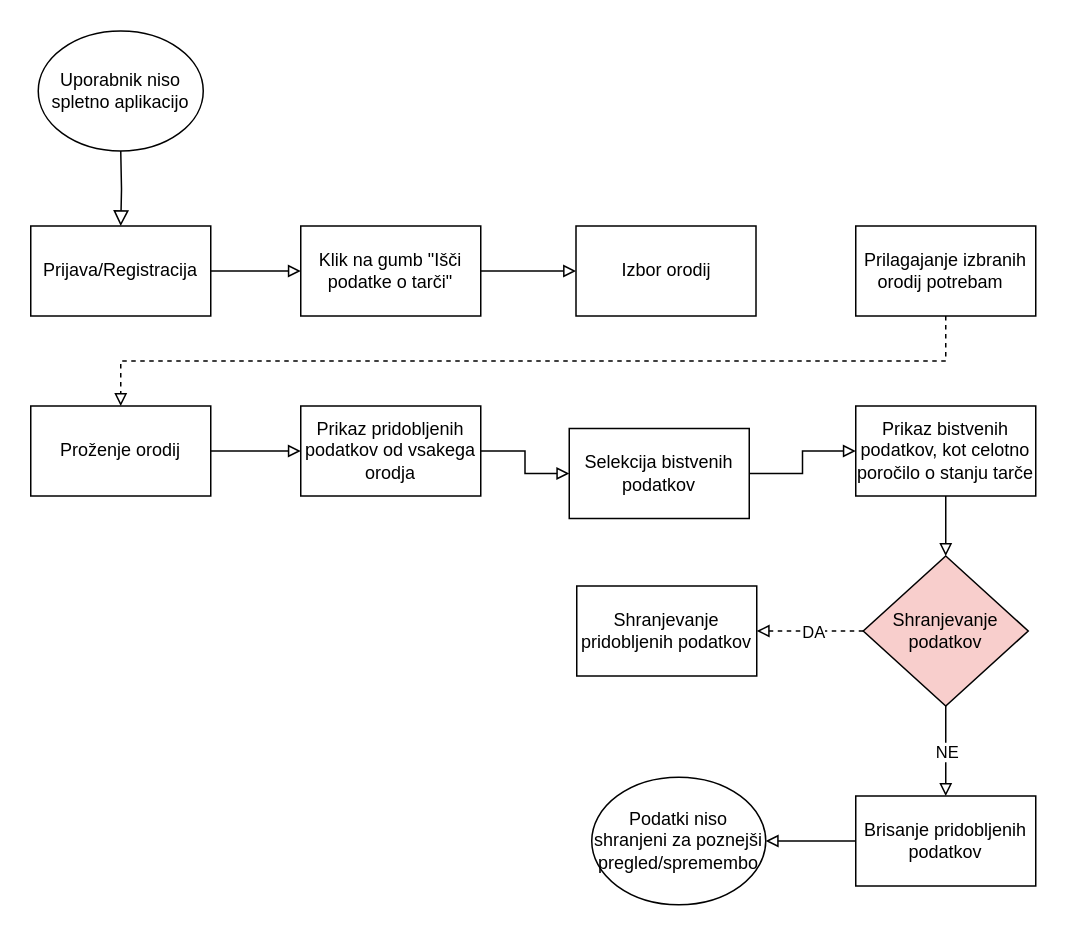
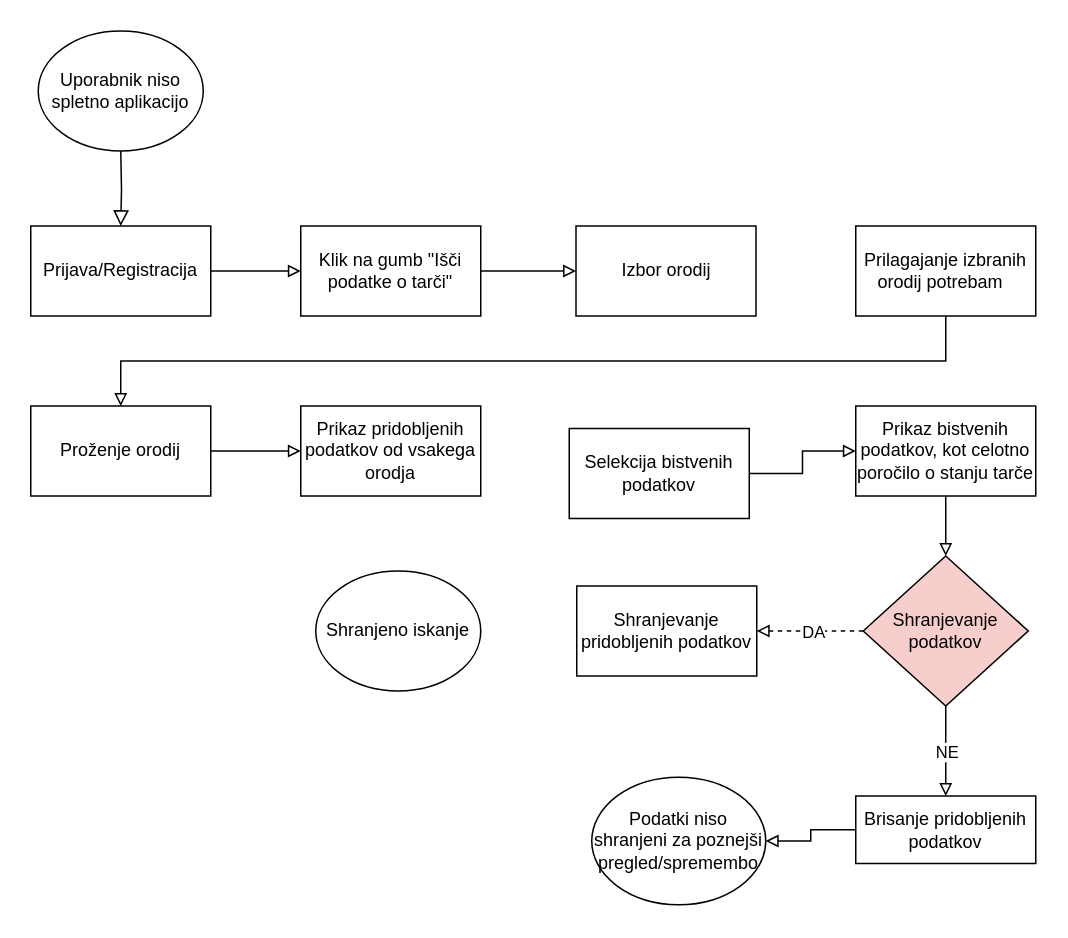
- <mxCell id="9" value="" style="edgeStyle=orthogonalEdgeStyle;rounded=0;orthogonalLoop=1;jettySize=auto;html=1;endArrow=block;endFill=0;dashed=1;" edge="1" parent="1" source="10" target="12"><mxGeometry relative="1" as="geometry"><Array as="points"><mxPoint x="630" y="240" /><mxPoint x="80" y="240" /></Array></mxGeometry></mxCell>
+ <mxCell id="9" value="" style="edgeStyle=orthogonalEdgeStyle;rounded=0;orthogonalLoop=1;jettySize=auto;html=1;endArrow=block;endFill=0;" edge="1" parent="1" source="10" target="12"><mxGeometry relative="1" as="geometry"><Array as="points"><mxPoint x="630" y="240" /><mxPoint x="80" y="240" /></Array></mxGeometry></mxCell>
- <mxCell id="13" value="" style="edgeStyle=orthogonalEdgeStyle;rounded=0;orthogonalLoop=1;jettySize=auto;html=1;endArrow=block;endFill=0;" edge="1" parent="1" source="14" target="16"><mxGeometry relative="1" as="geometry" /></mxCell>
+ <mxCell id="27" value="Shranjeno iskanje" style="ellipse;whiteSpace=wrap;html=1;" vertex="1" parent="1"><mxGeometry x="210" y="380" width="110" height="80" as="geometry" /></mxCell>
- <mxCell id="26" value="Brisanje pridobljenih podatkov" style="whiteSpace=wrap;html=1;rounded=0;" vertex="1" parent="1"><mxGeometry x="570" y="530" width="120" height="60" as="geometry" /></mxCell>
+ <mxCell id="26" value="Brisanje pridobljenih podatkov" style="whiteSpace=wrap;html=1;rounded=0;" vertex="1" parent="1"><mxGeometry x="570" y="530" width="120" height="45" as="geometry" /></mxCell>
